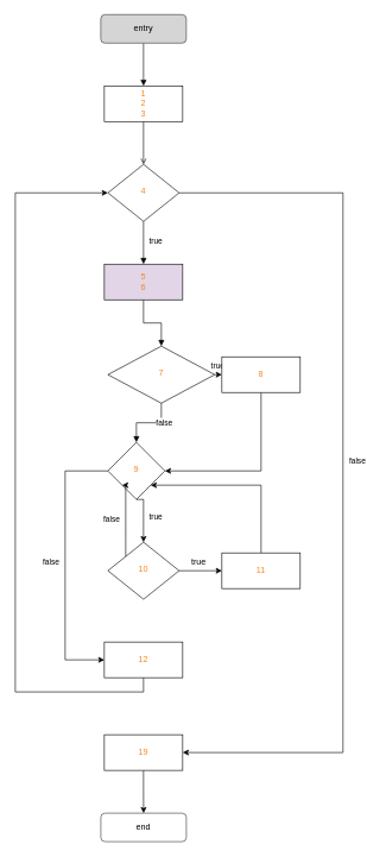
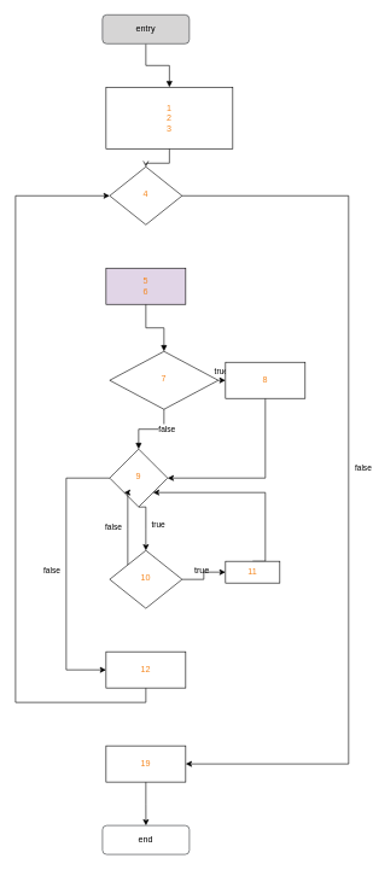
- <mxCell id="15" value="&lt;font color=&quot;#f5871f&quot;&gt;1&lt;br&gt;2&lt;br&gt;3&lt;/font&gt;" style="rounded=0;whiteSpace=wrap;html=1;strokeColor=#000000;fillColor=#FFFFFF;" parent="1" vertex="1"><mxGeometry x="145.91" y="120" width="110" height="50" as="geometry" /></mxCell>
+ <mxCell id="15" value="&lt;font color=&quot;#f5871f&quot;&gt;1&lt;br&gt;2&lt;br&gt;3&lt;/font&gt;" style="rounded=0;whiteSpace=wrap;html=1;strokeColor=#000000;fillColor=#FFFFFF;" parent="1" vertex="1"><mxGeometry x="145.91" y="120" width="175" height="85" as="geometry" /></mxCell>
- <mxCell id="4" style="edgeStyle=orthogonalEdgeStyle;rounded=0;orthogonalLoop=1;jettySize=auto;html=1;exitX=0.5;exitY=1;exitDx=0;exitDy=0;entryX=0.5;entryY=0;entryDx=0;entryDy=0;fontColor=#F5871F;endArrow=block;endFill=1;" parent="1" source="8" target="17" edge="1"><mxGeometry relative="1" as="geometry"><Array as="points"><mxPoint x="200.91" y="340" /><mxPoint x="200.91" y="340" /></Array></mxGeometry></mxCell>
- <mxCell id="5" value="true" style="edgeLabel;html=1;align=center;verticalAlign=middle;resizable=0;points=[];fontColor=#000000;" parent="4" vertex="1" connectable="0"><mxGeometry x="-0.084" y="2" relative="1" as="geometry"><mxPoint x="15" y="-1" as="offset" /></mxGeometry></mxCell>
- <mxCell id="30" value="&lt;font color=&quot;#f5871f&quot;&gt;11&lt;/font&gt;" style="rounded=0;whiteSpace=wrap;html=1;strokeColor=#000000;fillColor=#FFFFFF;" vertex="1" parent="1"><mxGeometry x="310.91" y="775" width="110" height="50" as="geometry" /></mxCell>
+ <mxCell id="30" value="&lt;font color=&quot;#f5871f&quot;&gt;11&lt;/font&gt;" style="rounded=0;whiteSpace=wrap;html=1;strokeColor=#000000;fillColor=#FFFFFF;" vertex="1" parent="1"><mxGeometry x="310.91" y="775" width="75" height="30" as="geometry" /></mxCell>
